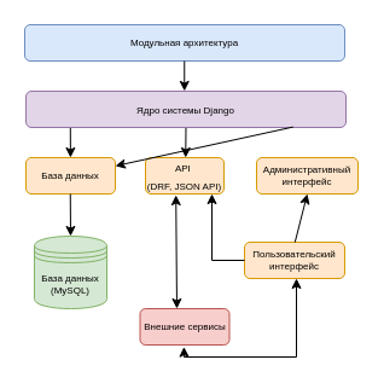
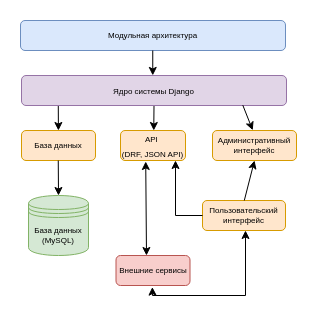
- <mxCell id="14" value="" style="endArrow=classic;html=1;rounded=0;exitX=0.835;exitY=0.987;exitDx=0;exitDy=0;exitPerimeter=0;" edge="1" parent="1" source="11" target="3"><mxGeometry width="50" height="50" relative="1" as="geometry"><mxPoint x="310" y="120" as="sourcePoint" /><mxPoint x="310" y="100" as="targetPoint" /></mxGeometry></mxCell>
+ <mxCell id="14" value="" style="endArrow=classic;html=1;rounded=0;exitX=0.835;exitY=0.987;exitDx=0;exitDy=0;exitPerimeter=0;entryX=0.479;entryY=-0.009;entryDx=0;entryDy=0;entryPerimeter=0;" edge="1" parent="1" source="11" target="4"><mxGeometry width="50" height="50" relative="1" as="geometry"><mxPoint x="310" y="120" as="sourcePoint" /><mxPoint x="310" y="100" as="targetPoint" /></mxGeometry></mxCell>
